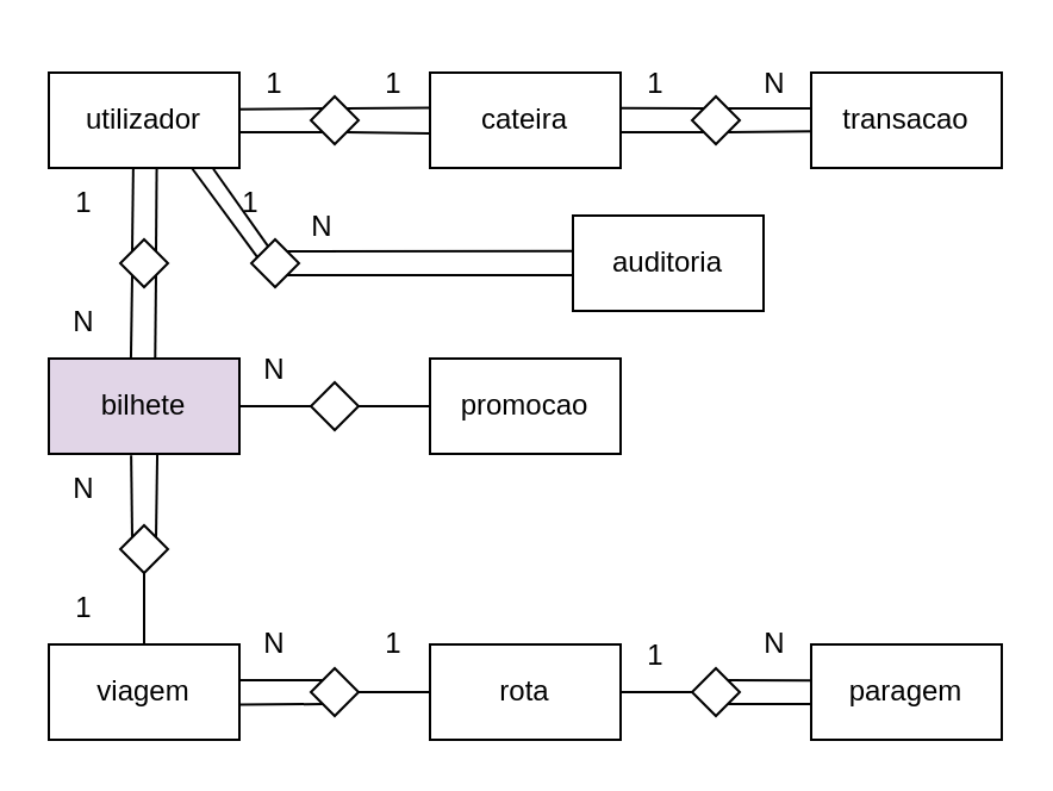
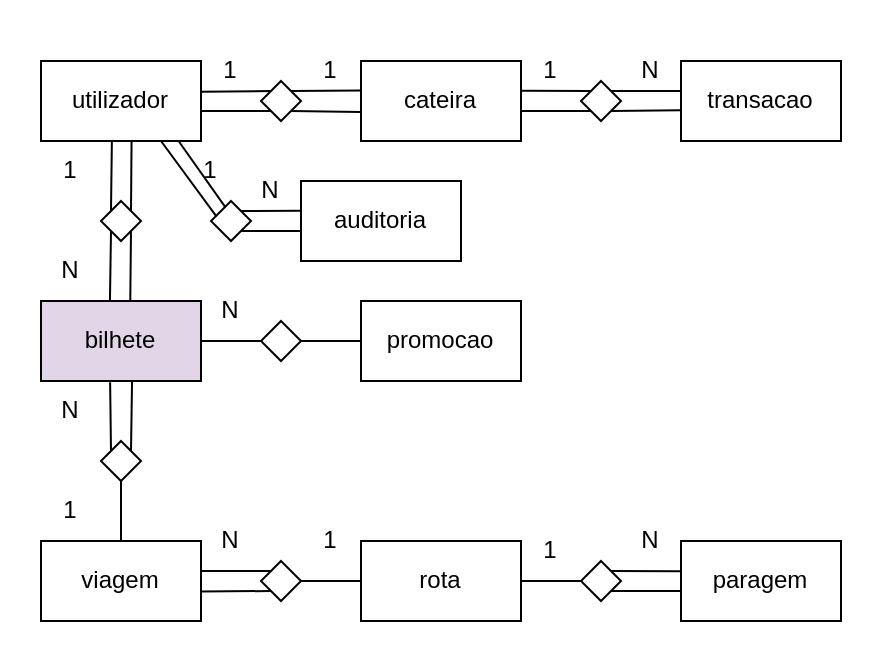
- <mxCell id="3" value="auditoria" style="rounded=0;whiteSpace=wrap;html=1;" vertex="1" parent="1"><mxGeometry x="240" y="90" width="80" height="40" as="geometry" /></mxCell>
+ <mxCell id="3" value="auditoria" style="rounded=0;whiteSpace=wrap;html=1;" vertex="1" parent="1"><mxGeometry x="150" y="90" width="80" height="40" as="geometry" /></mxCell>
